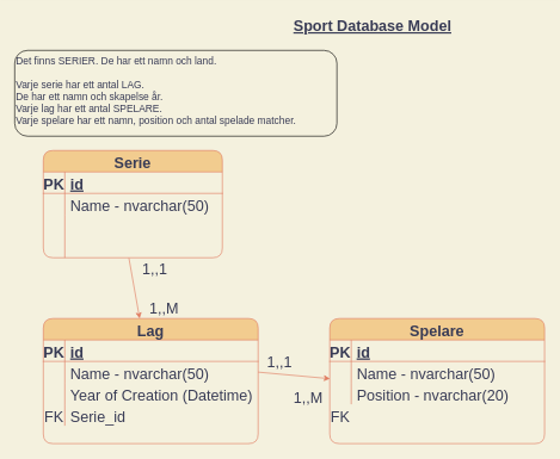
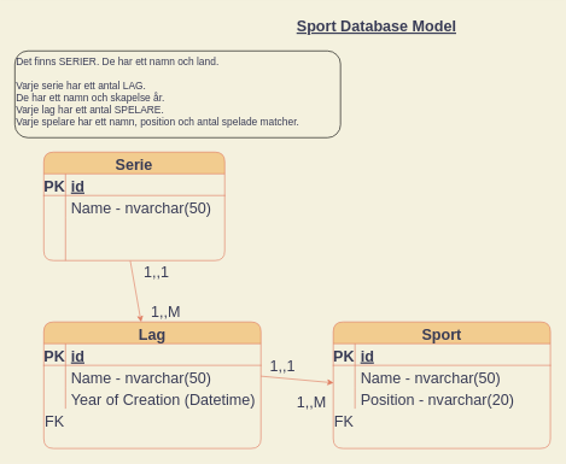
- <mxCell id="29" value="Spelare" style="shape=table;startSize=30;container=1;collapsible=1;childLayout=tableLayout;fixedRows=1;rowLines=0;fontStyle=1;align=center;resizeLast=1;rounded=1;sketch=0;fontSize=21;fontColor=#393C56;strokeColor=#E07A5F;fillColor=#F2CC8F;" parent="1" vertex="1"><mxGeometry x="460" y="445" width="300" height="175" as="geometry" /></mxCell>
+ <mxCell id="29" value="Sport" style="shape=table;startSize=30;container=1;collapsible=1;childLayout=tableLayout;fixedRows=1;rowLines=0;fontStyle=1;align=center;resizeLast=1;rounded=1;sketch=0;fontSize=21;fontColor=#393C56;strokeColor=#E07A5F;fillColor=#F2CC8F;" parent="1" vertex="1"><mxGeometry x="460" y="445" width="300" height="175" as="geometry" /></mxCell>
- <mxCell id="28" value="Serie_id" style="shape=partialRectangle;connectable=0;fillColor=none;top=0;left=0;bottom=0;right=0;align=left;spacingLeft=6;overflow=hidden;rounded=0;sketch=0;fontSize=21;fontColor=#393C56;strokeColor=#E07A5F;" parent="26" vertex="1"><mxGeometry x="30" width="270" height="30" as="geometry"><mxRectangle width="270" height="30" as="alternateBounds" /></mxGeometry></mxCell>
